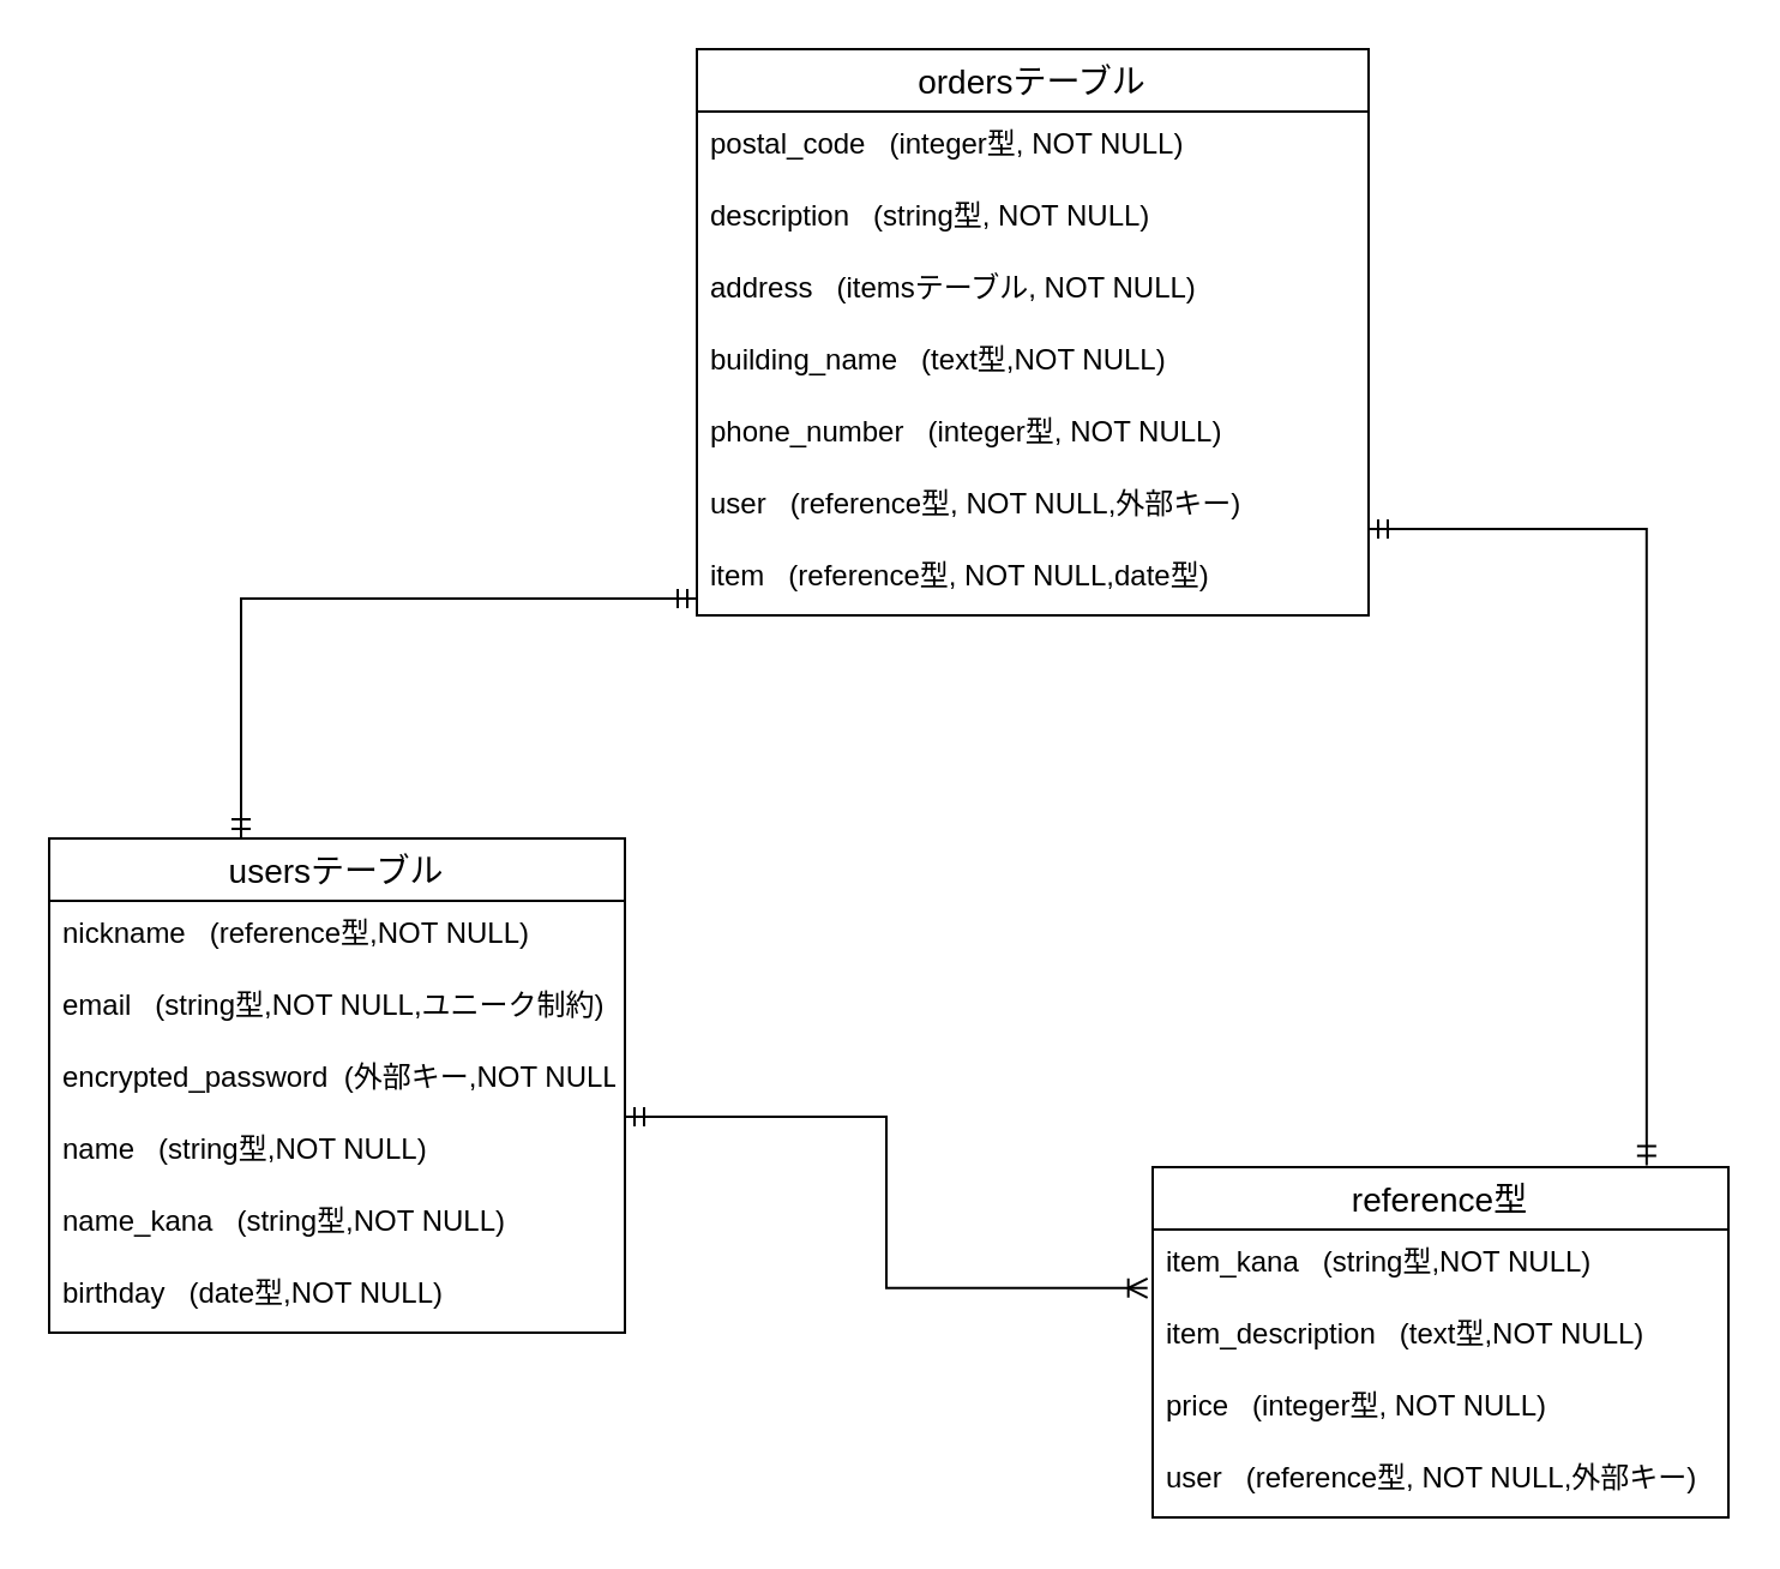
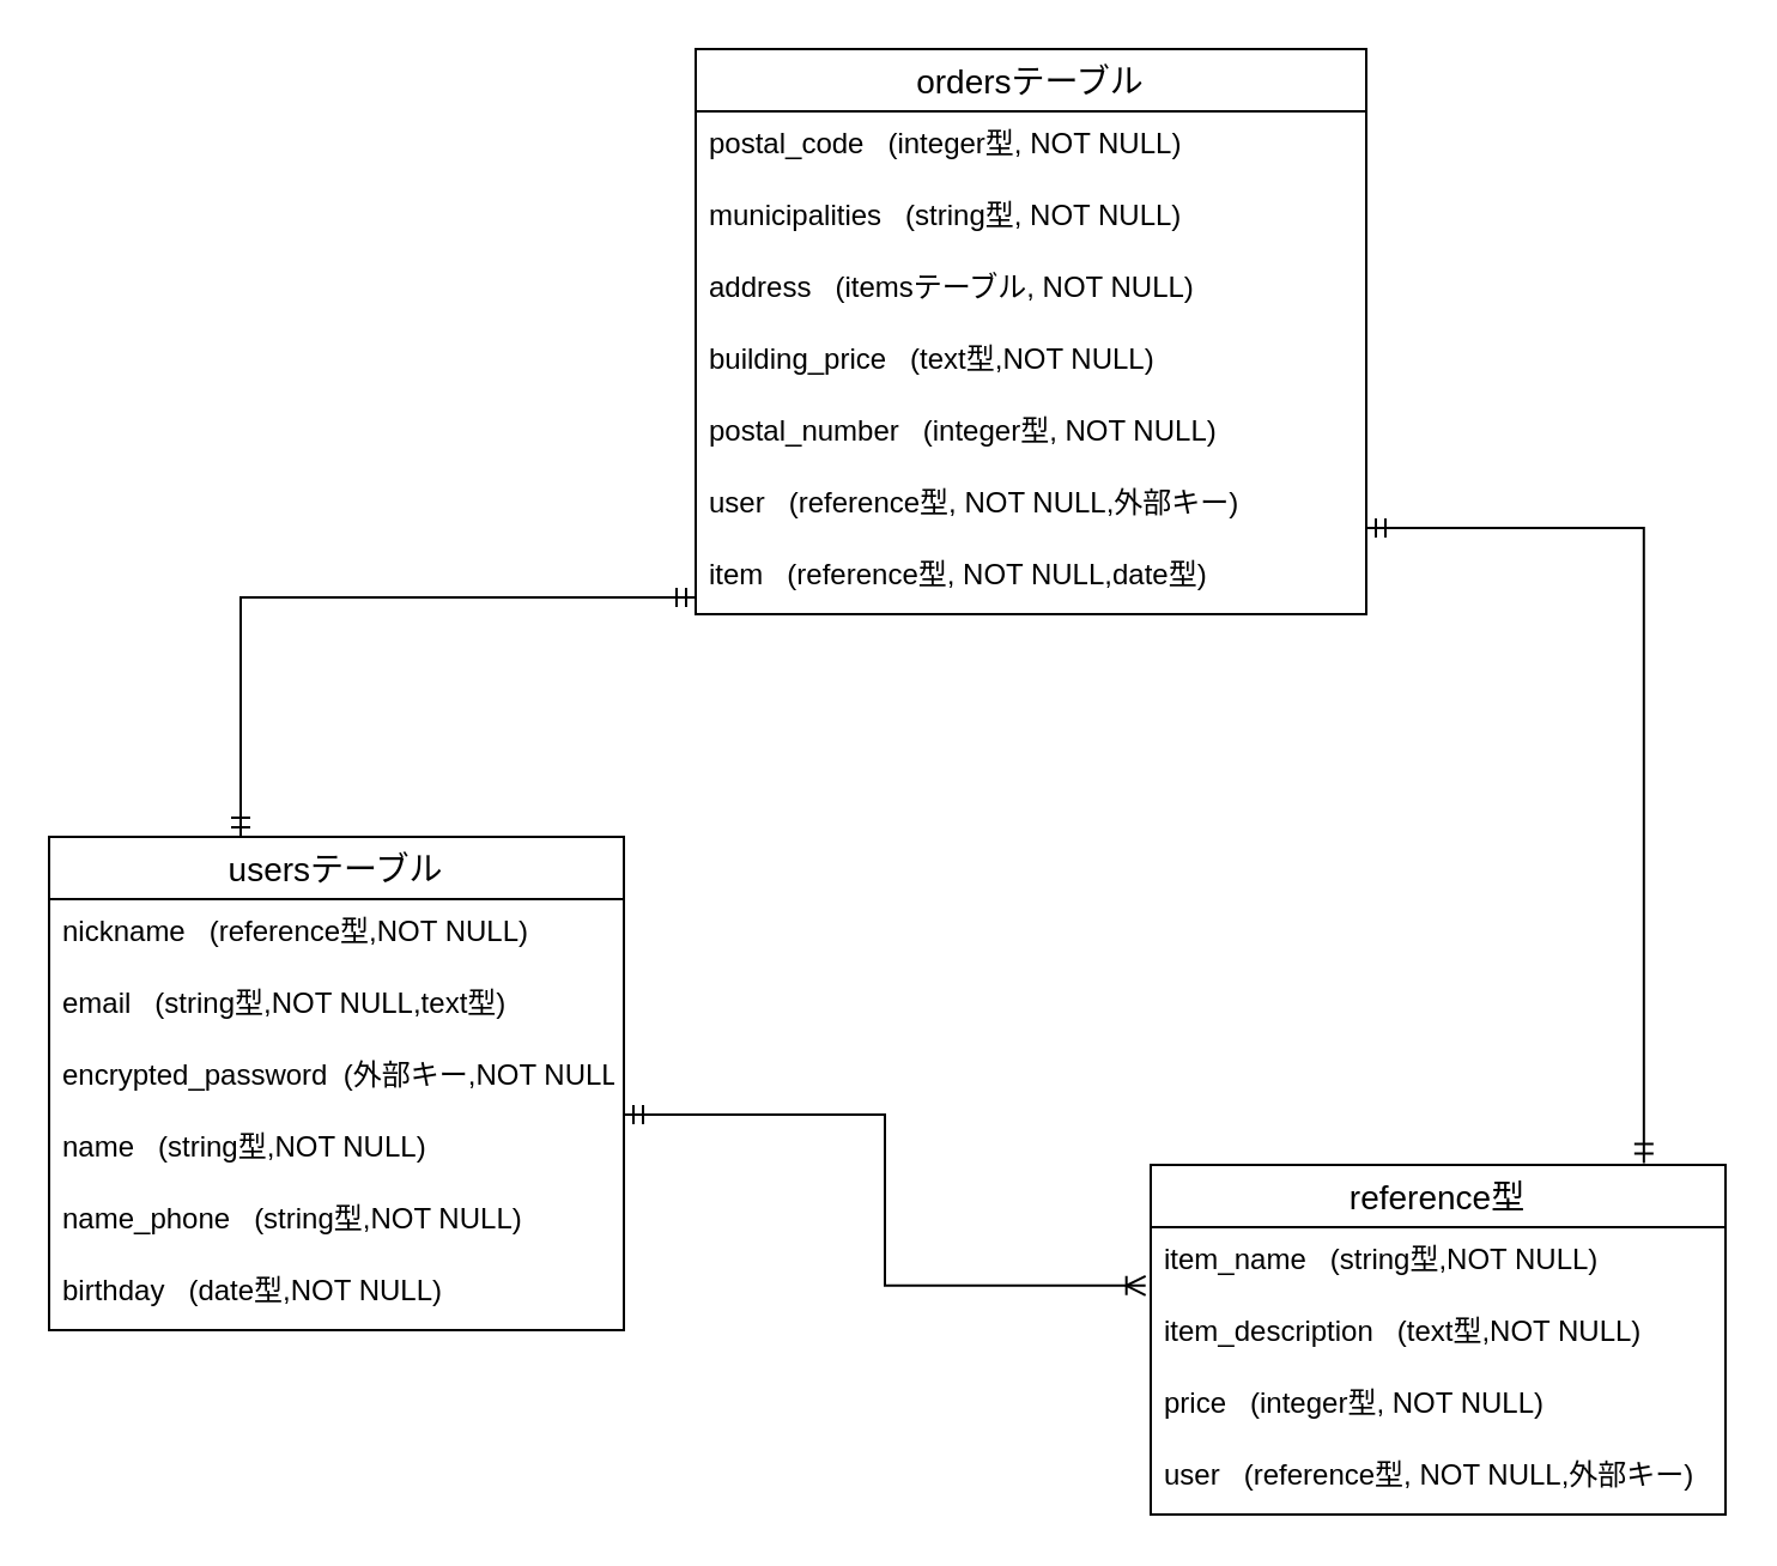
- <mxCell id="16" value="description   (string型, NOT NULL)" style="text;strokeColor=none;fillColor=none;spacingLeft=4;spacingRight=4;overflow=hidden;rotatable=0;points=[[0,0.5],[1,0.5]];portConstraint=eastwest;fontSize=12;" parent="14" vertex="1"><mxGeometry y="56" width="280" height="30" as="geometry" /></mxCell>
+ <mxCell id="16" value="municipalities   (string型, NOT NULL)" style="text;strokeColor=none;fillColor=none;spacingLeft=4;spacingRight=4;overflow=hidden;rotatable=0;points=[[0,0.5],[1,0.5]];portConstraint=eastwest;fontSize=12;" parent="14" vertex="1"><mxGeometry y="56" width="280" height="30" as="geometry" /></mxCell>
- <mxCell id="18" value="building_name   (text型,NOT NULL)" style="text;strokeColor=none;fillColor=none;spacingLeft=4;spacingRight=4;overflow=hidden;rotatable=0;points=[[0,0.5],[1,0.5]];portConstraint=eastwest;fontSize=12;" parent="14" vertex="1"><mxGeometry y="116" width="280" height="30" as="geometry" /></mxCell>
+ <mxCell id="18" value="building_price   (text型,NOT NULL)" style="text;strokeColor=none;fillColor=none;spacingLeft=4;spacingRight=4;overflow=hidden;rotatable=0;points=[[0,0.5],[1,0.5]];portConstraint=eastwest;fontSize=12;" parent="14" vertex="1"><mxGeometry y="116" width="280" height="30" as="geometry" /></mxCell>
- <mxCell id="19" value="phone_number   (integer型, NOT NULL)" style="text;strokeColor=none;fillColor=none;spacingLeft=4;spacingRight=4;overflow=hidden;rotatable=0;points=[[0,0.5],[1,0.5]];portConstraint=eastwest;fontSize=12;" parent="14" vertex="1"><mxGeometry y="146" width="280" height="30" as="geometry" /></mxCell>
+ <mxCell id="19" value="postal_number   (integer型, NOT NULL)" style="text;strokeColor=none;fillColor=none;spacingLeft=4;spacingRight=4;overflow=hidden;rotatable=0;points=[[0,0.5],[1,0.5]];portConstraint=eastwest;fontSize=12;" parent="14" vertex="1"><mxGeometry y="146" width="280" height="30" as="geometry" /></mxCell>
- <mxCell id="4" value="email   (string型,NOT NULL,ユニーク制約)" style="text;strokeColor=none;fillColor=none;spacingLeft=4;spacingRight=4;overflow=hidden;rotatable=0;points=[[0,0.5],[1,0.5]];portConstraint=eastwest;fontSize=12;" parent="2" vertex="1"><mxGeometry y="56" width="240" height="30" as="geometry" /></mxCell>
+ <mxCell id="4" value="email   (string型,NOT NULL,text型)" style="text;strokeColor=none;fillColor=none;spacingLeft=4;spacingRight=4;overflow=hidden;rotatable=0;points=[[0,0.5],[1,0.5]];portConstraint=eastwest;fontSize=12;" parent="2" vertex="1"><mxGeometry y="56" width="240" height="30" as="geometry" /></mxCell>
- <mxCell id="7" value="name_kana   (string型,NOT NULL)" style="text;strokeColor=none;fillColor=none;spacingLeft=4;spacingRight=4;overflow=hidden;rotatable=0;points=[[0,0.5],[1,0.5]];portConstraint=eastwest;fontSize=12;" parent="2" vertex="1"><mxGeometry y="146" width="240" height="30" as="geometry" /></mxCell>
+ <mxCell id="7" value="name_phone   (string型,NOT NULL)" style="text;strokeColor=none;fillColor=none;spacingLeft=4;spacingRight=4;overflow=hidden;rotatable=0;points=[[0,0.5],[1,0.5]];portConstraint=eastwest;fontSize=12;" parent="2" vertex="1"><mxGeometry y="146" width="240" height="30" as="geometry" /></mxCell>
- <mxCell id="10" value="item_kana   (string型,NOT NULL)" style="text;strokeColor=none;fillColor=none;spacingLeft=4;spacingRight=4;overflow=hidden;rotatable=0;points=[[0,0.5],[1,0.5]];portConstraint=eastwest;fontSize=12;" parent="9" vertex="1"><mxGeometry y="26" width="240" height="30" as="geometry" /></mxCell>
+ <mxCell id="10" value="item_name   (string型,NOT NULL)" style="text;strokeColor=none;fillColor=none;spacingLeft=4;spacingRight=4;overflow=hidden;rotatable=0;points=[[0,0.5],[1,0.5]];portConstraint=eastwest;fontSize=12;" parent="9" vertex="1"><mxGeometry y="26" width="240" height="30" as="geometry" /></mxCell>
